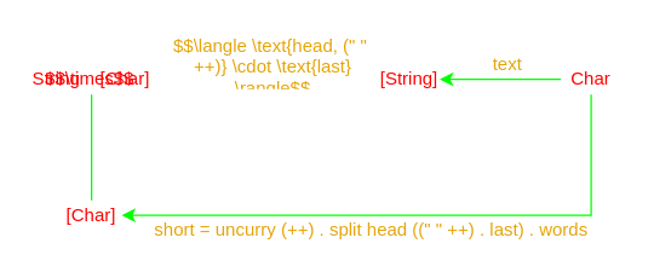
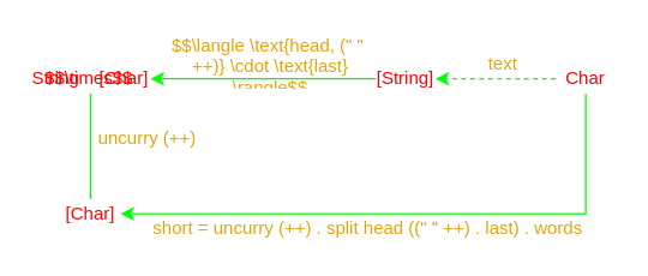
+ <mxCell id="8" value="" style="endArrow=classic;html=1;rounded=0;fillColor=#ffe6cc;strokeColor=#00FF00;exitX=0;exitY=0.5;exitDx=0;exitDy=0;entryX=1;entryY=0.5;entryDx=0;entryDy=0;" parent="1" source="4" target="7" edge="1"><mxGeometry width="50" height="50" relative="1" as="geometry"><mxPoint x="245" y="-48" as="sourcePoint" /><mxPoint x="245" y="-68" as="targetPoint" /></mxGeometry></mxCell>
- <mxCell id="2" value="" style="endArrow=classic;html=1;rounded=0;fillColor=#ffe6cc;strokeColor=#00FF00;exitX=0;exitY=0.5;exitDx=0;exitDy=0;entryX=1;entryY=0.5;entryDx=0;entryDy=0;" parent="1" source="3" target="4" edge="1"><mxGeometry width="50" height="50" relative="1" as="geometry"><mxPoint x="390" y="52" as="sourcePoint" /><mxPoint x="290" y="52" as="targetPoint" /></mxGeometry></mxCell>
+ <mxCell id="2" value="" style="endArrow=classic;html=1;rounded=0;fillColor=#ffe6cc;strokeColor=#00FF00;exitX=0;exitY=0.5;exitDx=0;exitDy=0;entryX=1;entryY=0.5;entryDx=0;entryDy=0;dashed=1;" parent="1" source="3" target="4" edge="1"><mxGeometry width="50" height="50" relative="1" as="geometry"><mxPoint x="390" y="52" as="sourcePoint" /><mxPoint x="290" y="52" as="targetPoint" /></mxGeometry></mxCell>
+ <mxCell id="12" value="uncurry (++)" style="text;html=1;strokeColor=none;fillColor=none;align=center;verticalAlign=middle;whiteSpace=wrap;overflow=hidden;fontColor=#e5a50a;" parent="1" vertex="1"><mxGeometry x="63" y="72" width="70" height="40" as="geometry" /></mxCell>
